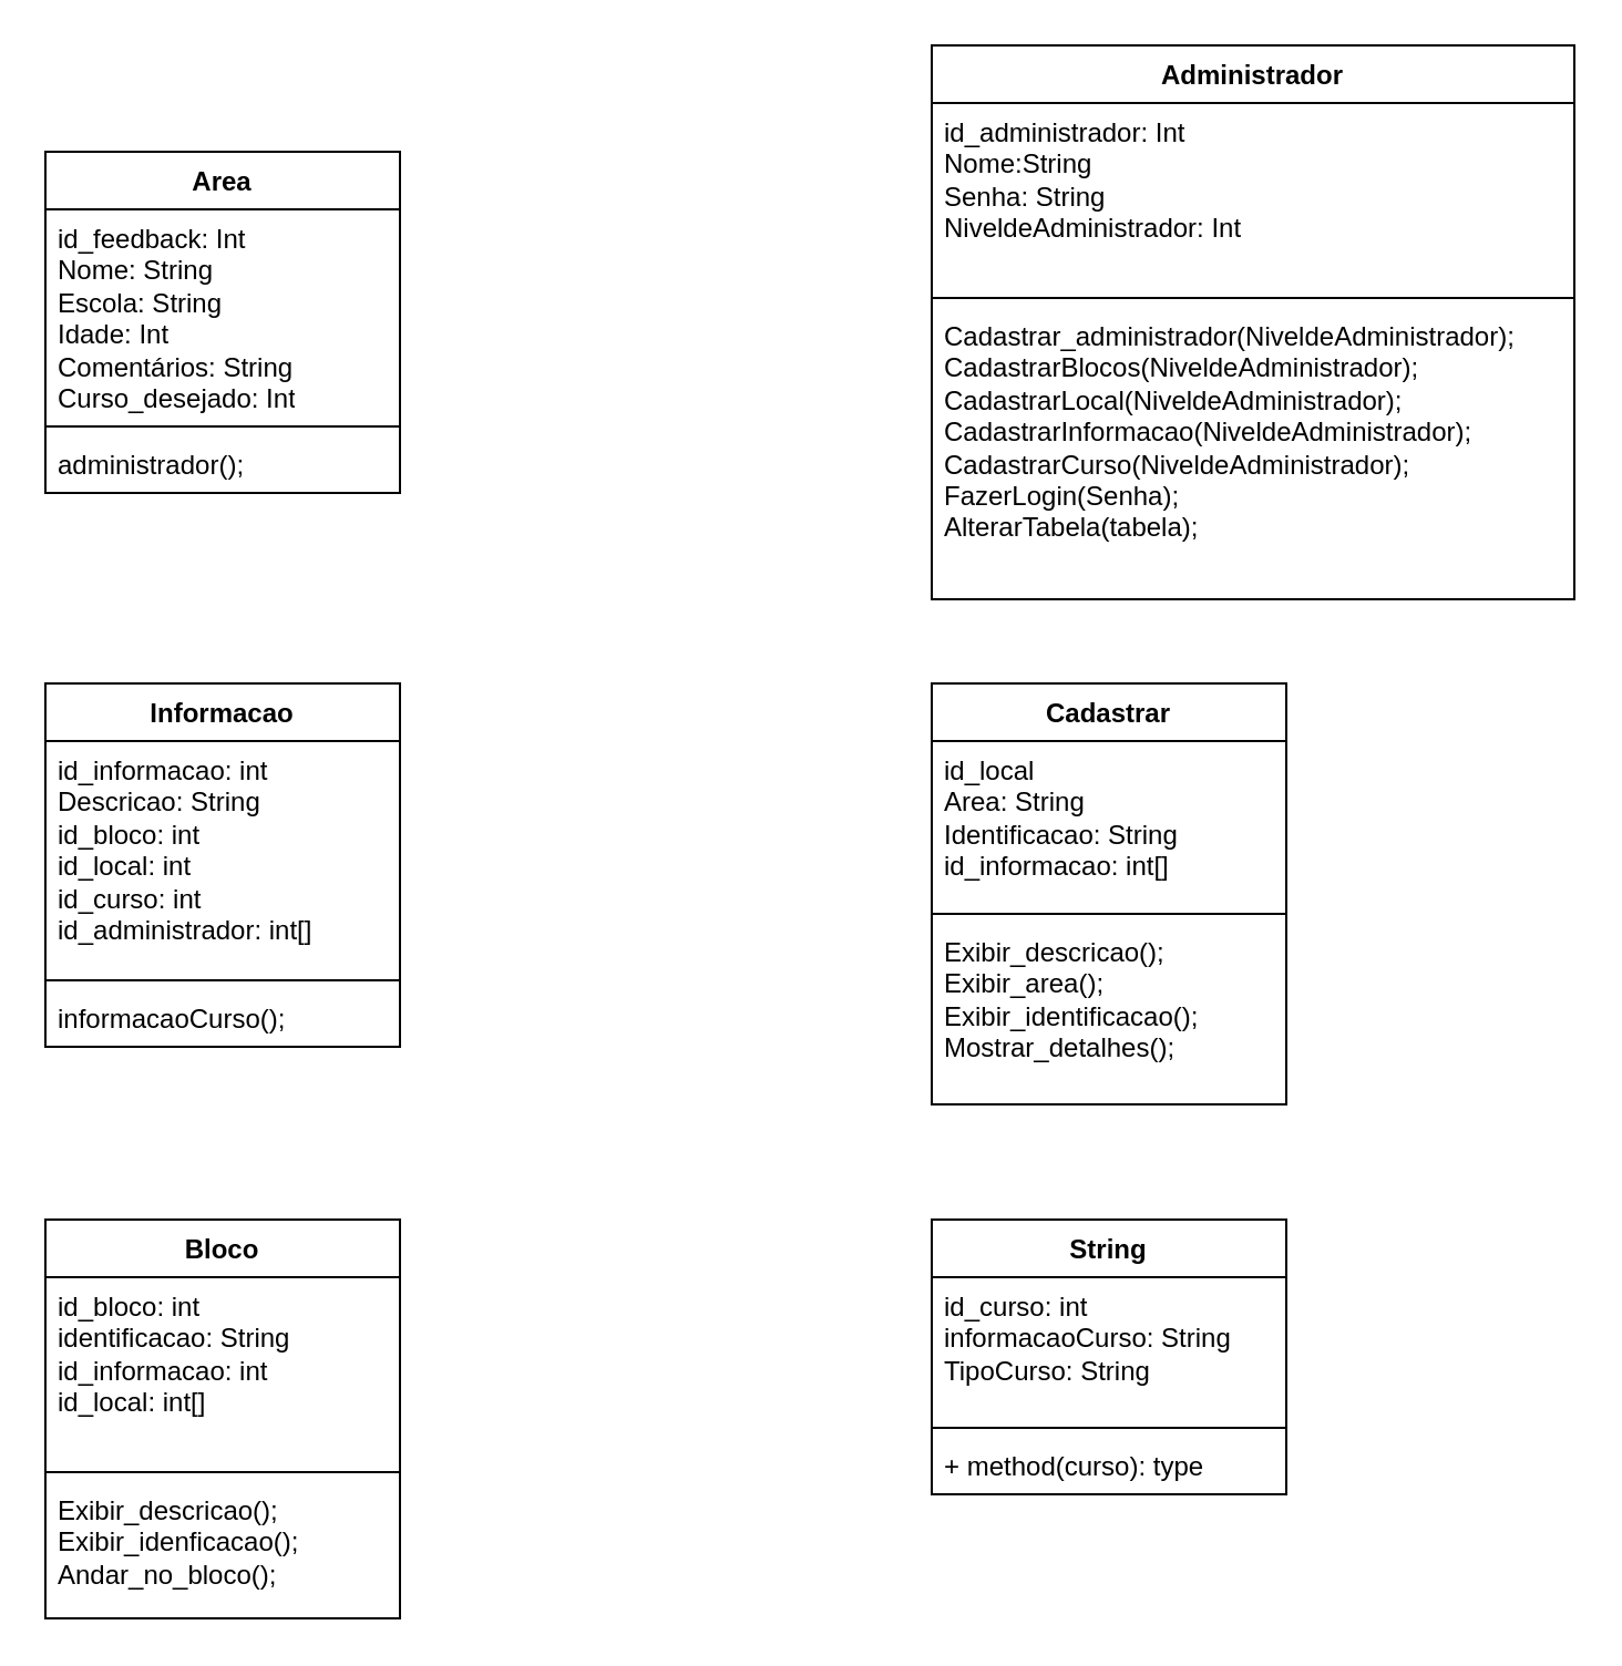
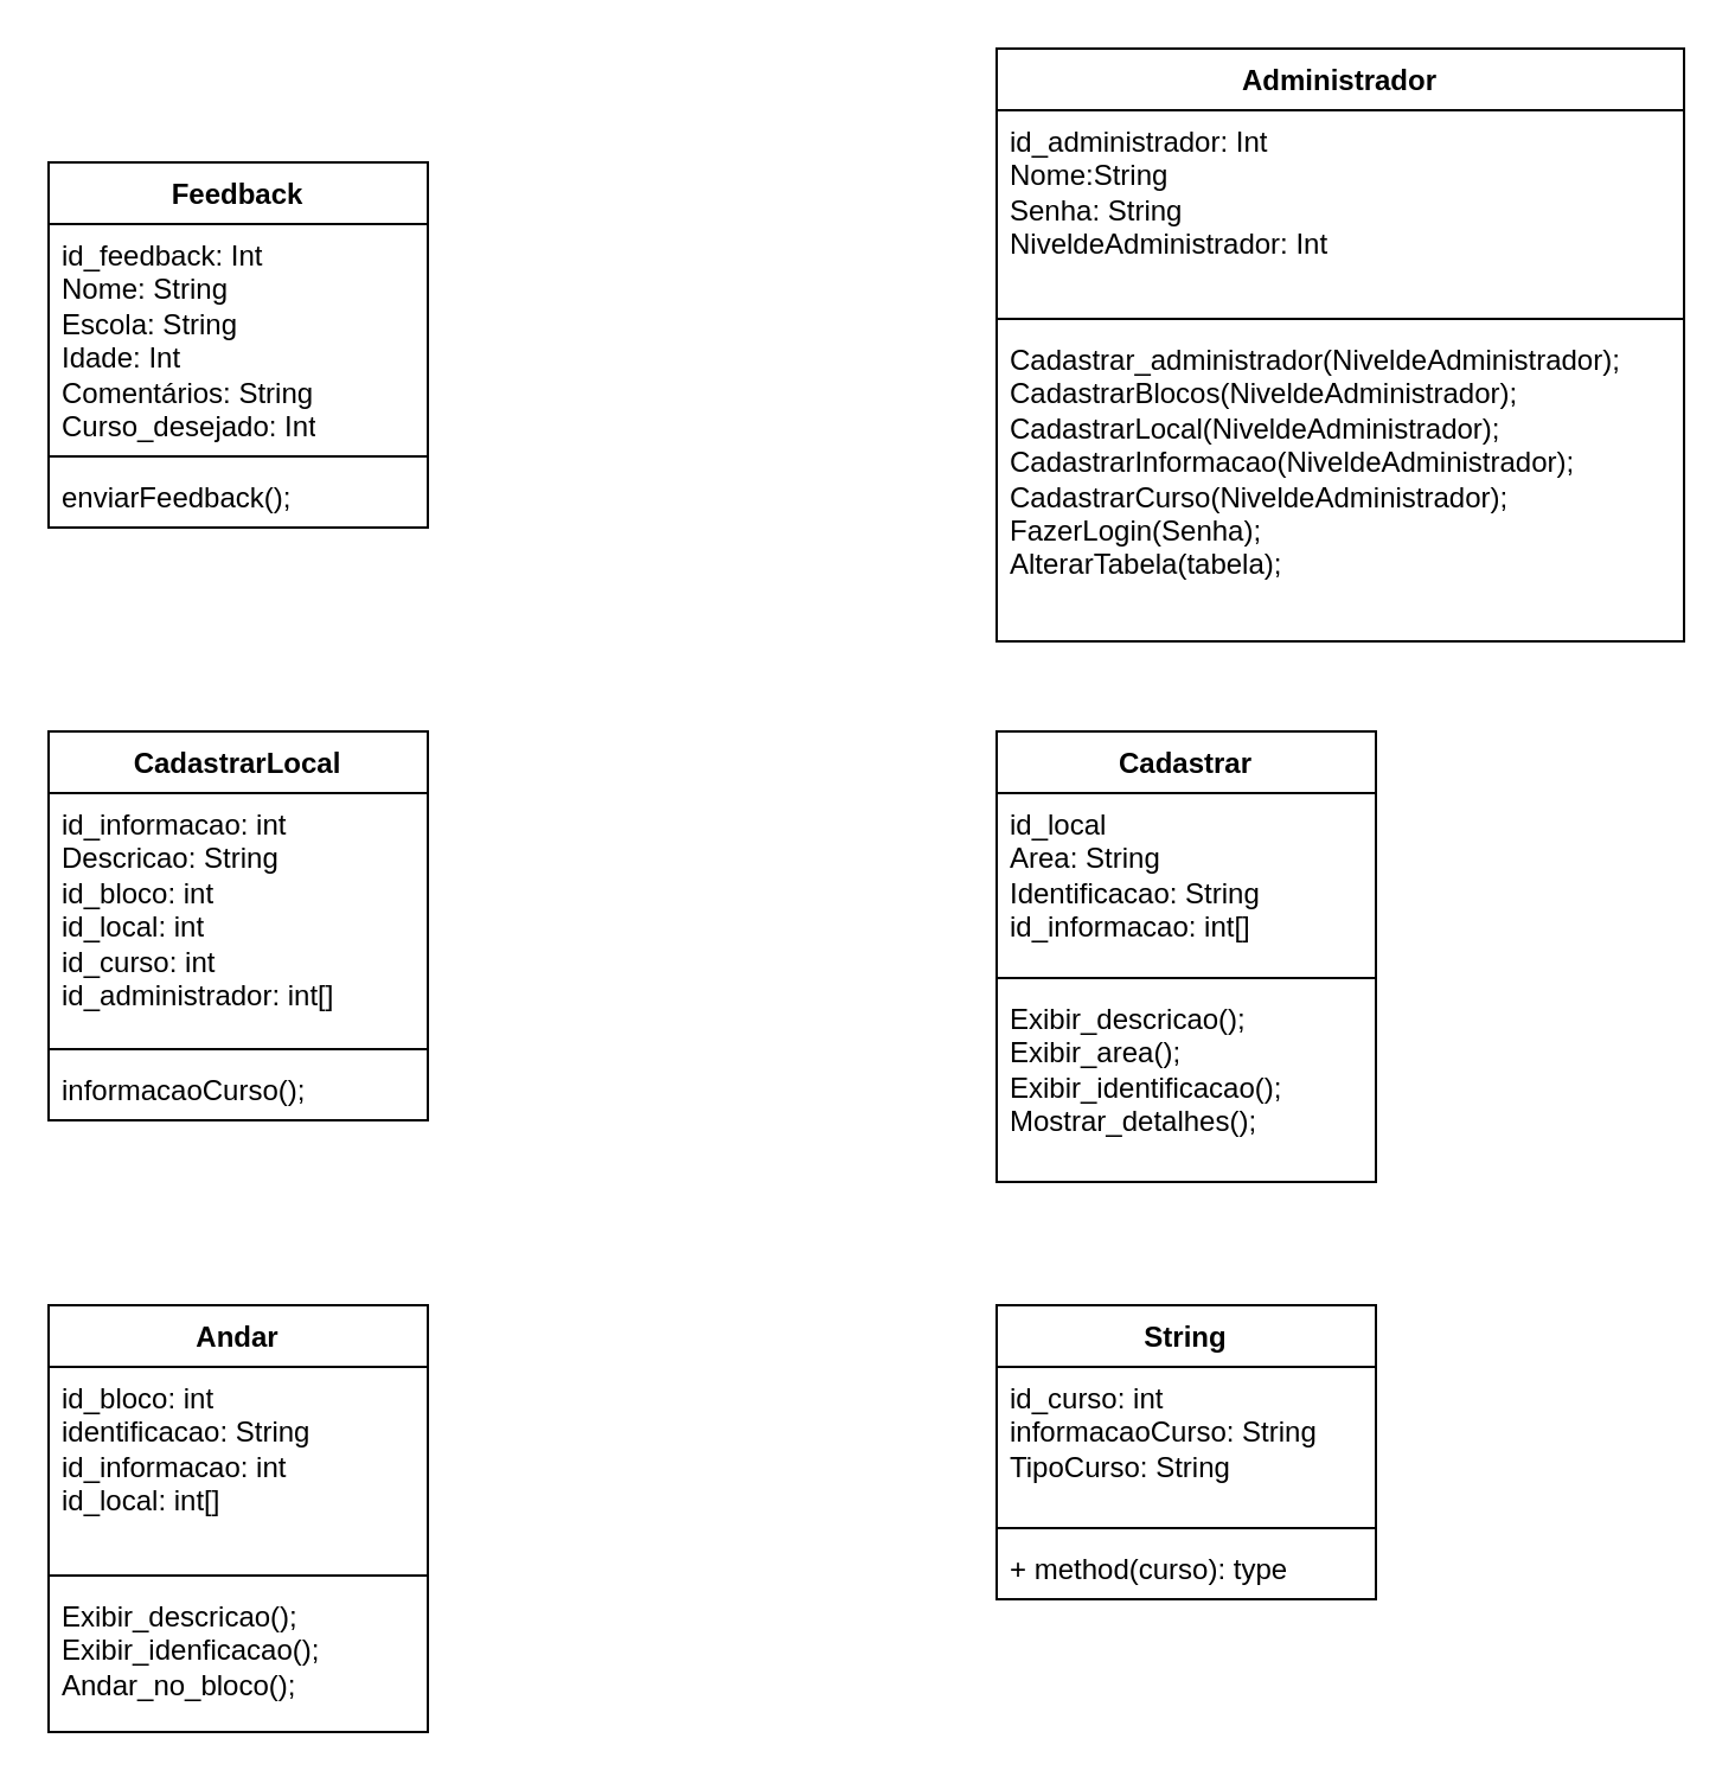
- <mxCell id="2" value="Area" style="swimlane;fontStyle=1;align=center;verticalAlign=top;childLayout=stackLayout;horizontal=1;startSize=26;horizontalStack=0;resizeParent=1;resizeParentMax=0;resizeLast=0;collapsible=1;marginBottom=0;whiteSpace=wrap;html=1;" vertex="1" parent="1"><mxGeometry x="20" y="68" width="160" height="154" as="geometry" /></mxCell>
+ <mxCell id="2" value="Feedback" style="swimlane;fontStyle=1;align=center;verticalAlign=top;childLayout=stackLayout;horizontal=1;startSize=26;horizontalStack=0;resizeParent=1;resizeParentMax=0;resizeLast=0;collapsible=1;marginBottom=0;whiteSpace=wrap;html=1;" vertex="1" parent="1"><mxGeometry x="20" y="68" width="160" height="154" as="geometry" /></mxCell>
- <mxCell id="5" value="administrador();" style="text;strokeColor=none;fillColor=none;align=left;verticalAlign=top;spacingLeft=4;spacingRight=4;overflow=hidden;rotatable=0;points=[[0,0.5],[1,0.5]];portConstraint=eastwest;whiteSpace=wrap;html=1;" vertex="1" parent="2"><mxGeometry y="128" width="160" height="26" as="geometry" /></mxCell>
+ <mxCell id="5" value="enviarFeedback();" style="text;strokeColor=none;fillColor=none;align=left;verticalAlign=top;spacingLeft=4;spacingRight=4;overflow=hidden;rotatable=0;points=[[0,0.5],[1,0.5]];portConstraint=eastwest;whiteSpace=wrap;html=1;" vertex="1" parent="2"><mxGeometry y="128" width="160" height="26" as="geometry" /></mxCell>
- <mxCell id="22" value="Informacao" style="swimlane;fontStyle=1;align=center;verticalAlign=top;childLayout=stackLayout;horizontal=1;startSize=26;horizontalStack=0;resizeParent=1;resizeParentMax=0;resizeLast=0;collapsible=1;marginBottom=0;whiteSpace=wrap;html=1;" vertex="1" parent="1"><mxGeometry x="20" y="308" width="160" height="164" as="geometry" /></mxCell>
+ <mxCell id="22" value="CadastrarLocal" style="swimlane;fontStyle=1;align=center;verticalAlign=top;childLayout=stackLayout;horizontal=1;startSize=26;horizontalStack=0;resizeParent=1;resizeParentMax=0;resizeLast=0;collapsible=1;marginBottom=0;whiteSpace=wrap;html=1;" vertex="1" parent="1"><mxGeometry x="20" y="308" width="160" height="164" as="geometry" /></mxCell>
- <mxCell id="10" value="Bloco" style="swimlane;fontStyle=1;align=center;verticalAlign=top;childLayout=stackLayout;horizontal=1;startSize=26;horizontalStack=0;resizeParent=1;resizeParentMax=0;resizeLast=0;collapsible=1;marginBottom=0;whiteSpace=wrap;html=1;" vertex="1" parent="1"><mxGeometry x="20" y="550" width="160" height="180" as="geometry" /></mxCell>
+ <mxCell id="10" value="Andar" style="swimlane;fontStyle=1;align=center;verticalAlign=top;childLayout=stackLayout;horizontal=1;startSize=26;horizontalStack=0;resizeParent=1;resizeParentMax=0;resizeLast=0;collapsible=1;marginBottom=0;whiteSpace=wrap;html=1;" vertex="1" parent="1"><mxGeometry x="20" y="550" width="160" height="180" as="geometry" /></mxCell>
